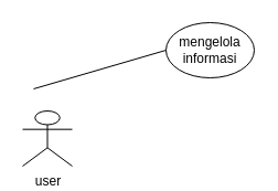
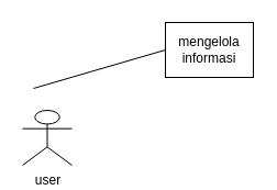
- <mxCell id="3" value="mengelola informasi" style="ellipse;whiteSpace=wrap;html=1;rounded=1;" parent="1" vertex="1"><mxGeometry x="150" y="20" width="80" height="50" as="geometry" /></mxCell>
+ <mxCell id="3" value="mengelola informasi" style="whiteSpace=wrap;html=1;rounded=0;" parent="1" vertex="1"><mxGeometry x="150" y="20" width="80" height="50" as="geometry" /></mxCell>
